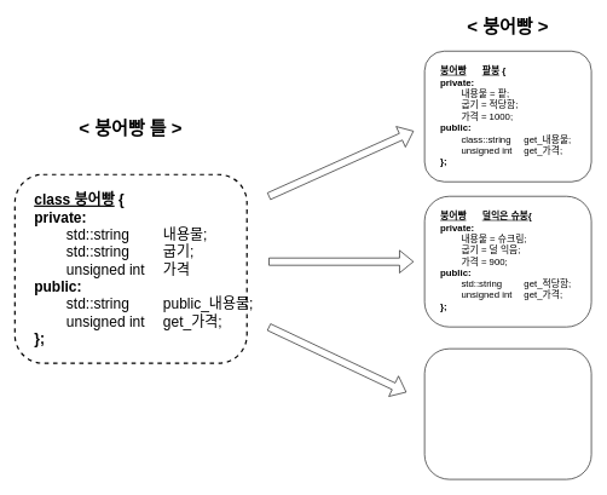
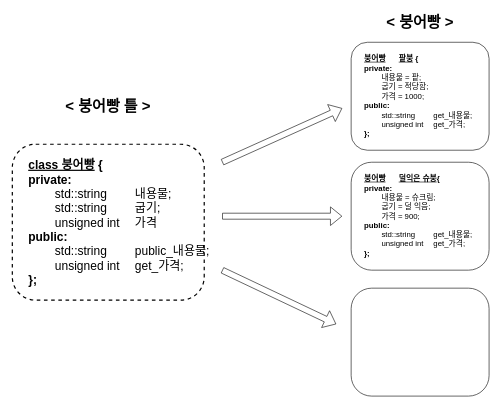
- <mxCell id="7" value="&lt;font style=&quot;font-size: 13px;&quot;&gt;&lt;u style=&quot;font-size: 13px;&quot;&gt;&lt;b style=&quot;font-size: 13px;&quot;&gt;붕어빵&lt;span style=&quot;white-space: pre;&quot;&gt;&#09;&lt;/span&gt;팥붕&lt;/b&gt;&lt;/u&gt;&amp;nbsp;&lt;b&gt;{&lt;/b&gt;&lt;br style=&quot;font-size: 13px;&quot;&gt;&lt;b style=&quot;font-size: 13px;&quot;&gt;private:&lt;/b&gt;&lt;br style=&quot;font-size: 13px;&quot;&gt;&lt;span style=&quot;white-space: pre; font-size: 13px;&quot;&gt;&#09;&lt;/span&gt;내용물 = 팥;&lt;br style=&quot;font-size: 13px;&quot;&gt;&lt;span style=&quot;white-space: pre; font-size: 13px;&quot;&gt;&#09;&lt;/span&gt;굽기 = 적당함;&lt;br style=&quot;font-size: 13px;&quot;&gt;&lt;span style=&quot;white-space: pre; font-size: 13px;&quot;&gt;&#09;&lt;/span&gt;가격 = 1000;&lt;br style=&quot;font-size: 13px;&quot;&gt;&lt;b style=&quot;font-size: 13px;&quot;&gt;public:&lt;/b&gt;&lt;br style=&quot;font-size: 13px;&quot;&gt;&lt;span style=&quot;white-space: pre; font-size: 13px;&quot;&gt;&#09;&lt;/span&gt;class::string&lt;span style=&quot;white-space: pre; font-size: 13px;&quot;&gt;&#09;&lt;/span&gt;get_내용물;&lt;br style=&quot;font-size: 13px;&quot;&gt;&lt;span style=&quot;white-space: pre; font-size: 13px;&quot;&gt;&lt;span style=&quot;white-space: pre; font-size: 13px;&quot;&gt;&#09;&lt;/span&gt;unsigned int&#09;&lt;/span&gt;get_가격;&lt;br style=&quot;font-size: 13px;&quot;&gt;&lt;b&gt;};&lt;/b&gt;&lt;/font&gt;" style="text;strokeColor=none;align=left;fillColor=none;html=1;verticalAlign=middle;whiteSpace=wrap;rounded=0;fontSize=13;" vertex="1" parent="1"><mxGeometry x="605" y="80" width="210" height="160" as="geometry" /></mxCell>
+ <mxCell id="7" value="&lt;font style=&quot;font-size: 13px;&quot;&gt;&lt;u style=&quot;font-size: 13px;&quot;&gt;&lt;b style=&quot;font-size: 13px;&quot;&gt;붕어빵&lt;span style=&quot;white-space: pre;&quot;&gt;&#09;&lt;/span&gt;팥붕&lt;/b&gt;&lt;/u&gt;&amp;nbsp;&lt;b&gt;{&lt;/b&gt;&lt;br style=&quot;font-size: 13px;&quot;&gt;&lt;b style=&quot;font-size: 13px;&quot;&gt;private:&lt;/b&gt;&lt;br style=&quot;font-size: 13px;&quot;&gt;&lt;span style=&quot;white-space: pre; font-size: 13px;&quot;&gt;&#09;&lt;/span&gt;내용물 = 팥;&lt;br style=&quot;font-size: 13px;&quot;&gt;&lt;span style=&quot;white-space: pre; font-size: 13px;&quot;&gt;&#09;&lt;/span&gt;굽기 = 적당함;&lt;br style=&quot;font-size: 13px;&quot;&gt;&lt;span style=&quot;white-space: pre; font-size: 13px;&quot;&gt;&#09;&lt;/span&gt;가격 = 1000;&lt;br style=&quot;font-size: 13px;&quot;&gt;&lt;b style=&quot;font-size: 13px;&quot;&gt;public:&lt;/b&gt;&lt;br style=&quot;font-size: 13px;&quot;&gt;&lt;span style=&quot;white-space: pre; font-size: 13px;&quot;&gt;&#09;&lt;/span&gt;std::string&lt;span style=&quot;white-space: pre; font-size: 13px;&quot;&gt;&#09;&lt;/span&gt;get_내용물;&lt;br style=&quot;font-size: 13px;&quot;&gt;&lt;span style=&quot;white-space: pre; font-size: 13px;&quot;&gt;&lt;span style=&quot;white-space: pre; font-size: 13px;&quot;&gt;&#09;&lt;/span&gt;unsigned int&#09;&lt;/span&gt;get_가격;&lt;br style=&quot;font-size: 13px;&quot;&gt;&lt;b&gt;};&lt;/b&gt;&lt;/font&gt;" style="text;strokeColor=none;align=left;fillColor=none;html=1;verticalAlign=middle;whiteSpace=wrap;rounded=0;fontSize=13;" vertex="1" parent="1"><mxGeometry x="605" y="80" width="210" height="160" as="geometry" /></mxCell>
- <mxCell id="8" value="&lt;font style=&quot;font-size: 13px;&quot;&gt;&lt;u style=&quot;font-size: 13px;&quot;&gt;&lt;b style=&quot;font-size: 13px;&quot;&gt;붕어빵&lt;span style=&quot;white-space: pre;&quot;&gt;&#09;&lt;/span&gt;덜익은 슈붕&lt;/b&gt;&lt;/u&gt;&lt;b&gt;{&lt;/b&gt;&lt;br style=&quot;font-size: 13px;&quot;&gt;&lt;b style=&quot;font-size: 13px;&quot;&gt;private:&lt;/b&gt;&lt;br style=&quot;font-size: 13px;&quot;&gt;&lt;span style=&quot;white-space: pre; font-size: 13px;&quot;&gt;&#09;&lt;/span&gt;내용물 = 슈크림;&lt;br style=&quot;font-size: 13px;&quot;&gt;&lt;span style=&quot;white-space: pre; font-size: 13px;&quot;&gt;&#09;&lt;/span&gt;굽기 = 덜 익음;&lt;br style=&quot;font-size: 13px;&quot;&gt;&lt;span style=&quot;white-space: pre; font-size: 13px;&quot;&gt;&#09;&lt;/span&gt;가격 = 900;&lt;br style=&quot;font-size: 13px;&quot;&gt;&lt;b style=&quot;font-size: 13px;&quot;&gt;public:&lt;/b&gt;&lt;br style=&quot;font-size: 13px;&quot;&gt;&lt;span style=&quot;white-space: pre; font-size: 13px;&quot;&gt;&#09;&lt;/span&gt;std::string&lt;span style=&quot;white-space: pre; font-size: 13px;&quot;&gt;&#09;&lt;/span&gt;get_적당함;&lt;br style=&quot;font-size: 13px;&quot;&gt;&lt;span style=&quot;white-space: pre; font-size: 13px;&quot;&gt;&lt;span style=&quot;white-space: pre; font-size: 13px;&quot;&gt;&#09;&lt;/span&gt;unsigned int&#09;&lt;/span&gt;get_가격;&lt;br style=&quot;font-size: 13px;&quot;&gt;&lt;b&gt;};&lt;/b&gt;&lt;/font&gt;" style="text;strokeColor=none;align=left;fillColor=none;html=1;verticalAlign=middle;whiteSpace=wrap;rounded=0;fontSize=13;" vertex="1" parent="1"><mxGeometry x="605" y="280" width="210" height="160" as="geometry" /></mxCell>
+ <mxCell id="8" value="&lt;font style=&quot;font-size: 13px;&quot;&gt;&lt;u style=&quot;font-size: 13px;&quot;&gt;&lt;b style=&quot;font-size: 13px;&quot;&gt;붕어빵&lt;span style=&quot;white-space: pre;&quot;&gt;&#09;&lt;/span&gt;덜익은 슈붕&lt;/b&gt;&lt;/u&gt;&lt;b&gt;{&lt;/b&gt;&lt;br style=&quot;font-size: 13px;&quot;&gt;&lt;b style=&quot;font-size: 13px;&quot;&gt;private:&lt;/b&gt;&lt;br style=&quot;font-size: 13px;&quot;&gt;&lt;span style=&quot;white-space: pre; font-size: 13px;&quot;&gt;&#09;&lt;/span&gt;내용물 = 슈크림;&lt;br style=&quot;font-size: 13px;&quot;&gt;&lt;span style=&quot;white-space: pre; font-size: 13px;&quot;&gt;&#09;&lt;/span&gt;굽기 = 덜 익음;&lt;br style=&quot;font-size: 13px;&quot;&gt;&lt;span style=&quot;white-space: pre; font-size: 13px;&quot;&gt;&#09;&lt;/span&gt;가격 = 900;&lt;br style=&quot;font-size: 13px;&quot;&gt;&lt;b style=&quot;font-size: 13px;&quot;&gt;public:&lt;/b&gt;&lt;br style=&quot;font-size: 13px;&quot;&gt;&lt;span style=&quot;white-space: pre; font-size: 13px;&quot;&gt;&#09;&lt;/span&gt;std::string&lt;span style=&quot;white-space: pre; font-size: 13px;&quot;&gt;&#09;&lt;/span&gt;get_내용물;&lt;br style=&quot;font-size: 13px;&quot;&gt;&lt;span style=&quot;white-space: pre; font-size: 13px;&quot;&gt;&lt;span style=&quot;white-space: pre; font-size: 13px;&quot;&gt;&#09;&lt;/span&gt;unsigned int&#09;&lt;/span&gt;get_가격;&lt;br style=&quot;font-size: 13px;&quot;&gt;&lt;b&gt;};&lt;/b&gt;&lt;/font&gt;" style="text;strokeColor=none;align=left;fillColor=none;html=1;verticalAlign=middle;whiteSpace=wrap;rounded=0;fontSize=13;" vertex="1" parent="1"><mxGeometry x="605" y="280" width="210" height="160" as="geometry" /></mxCell>
